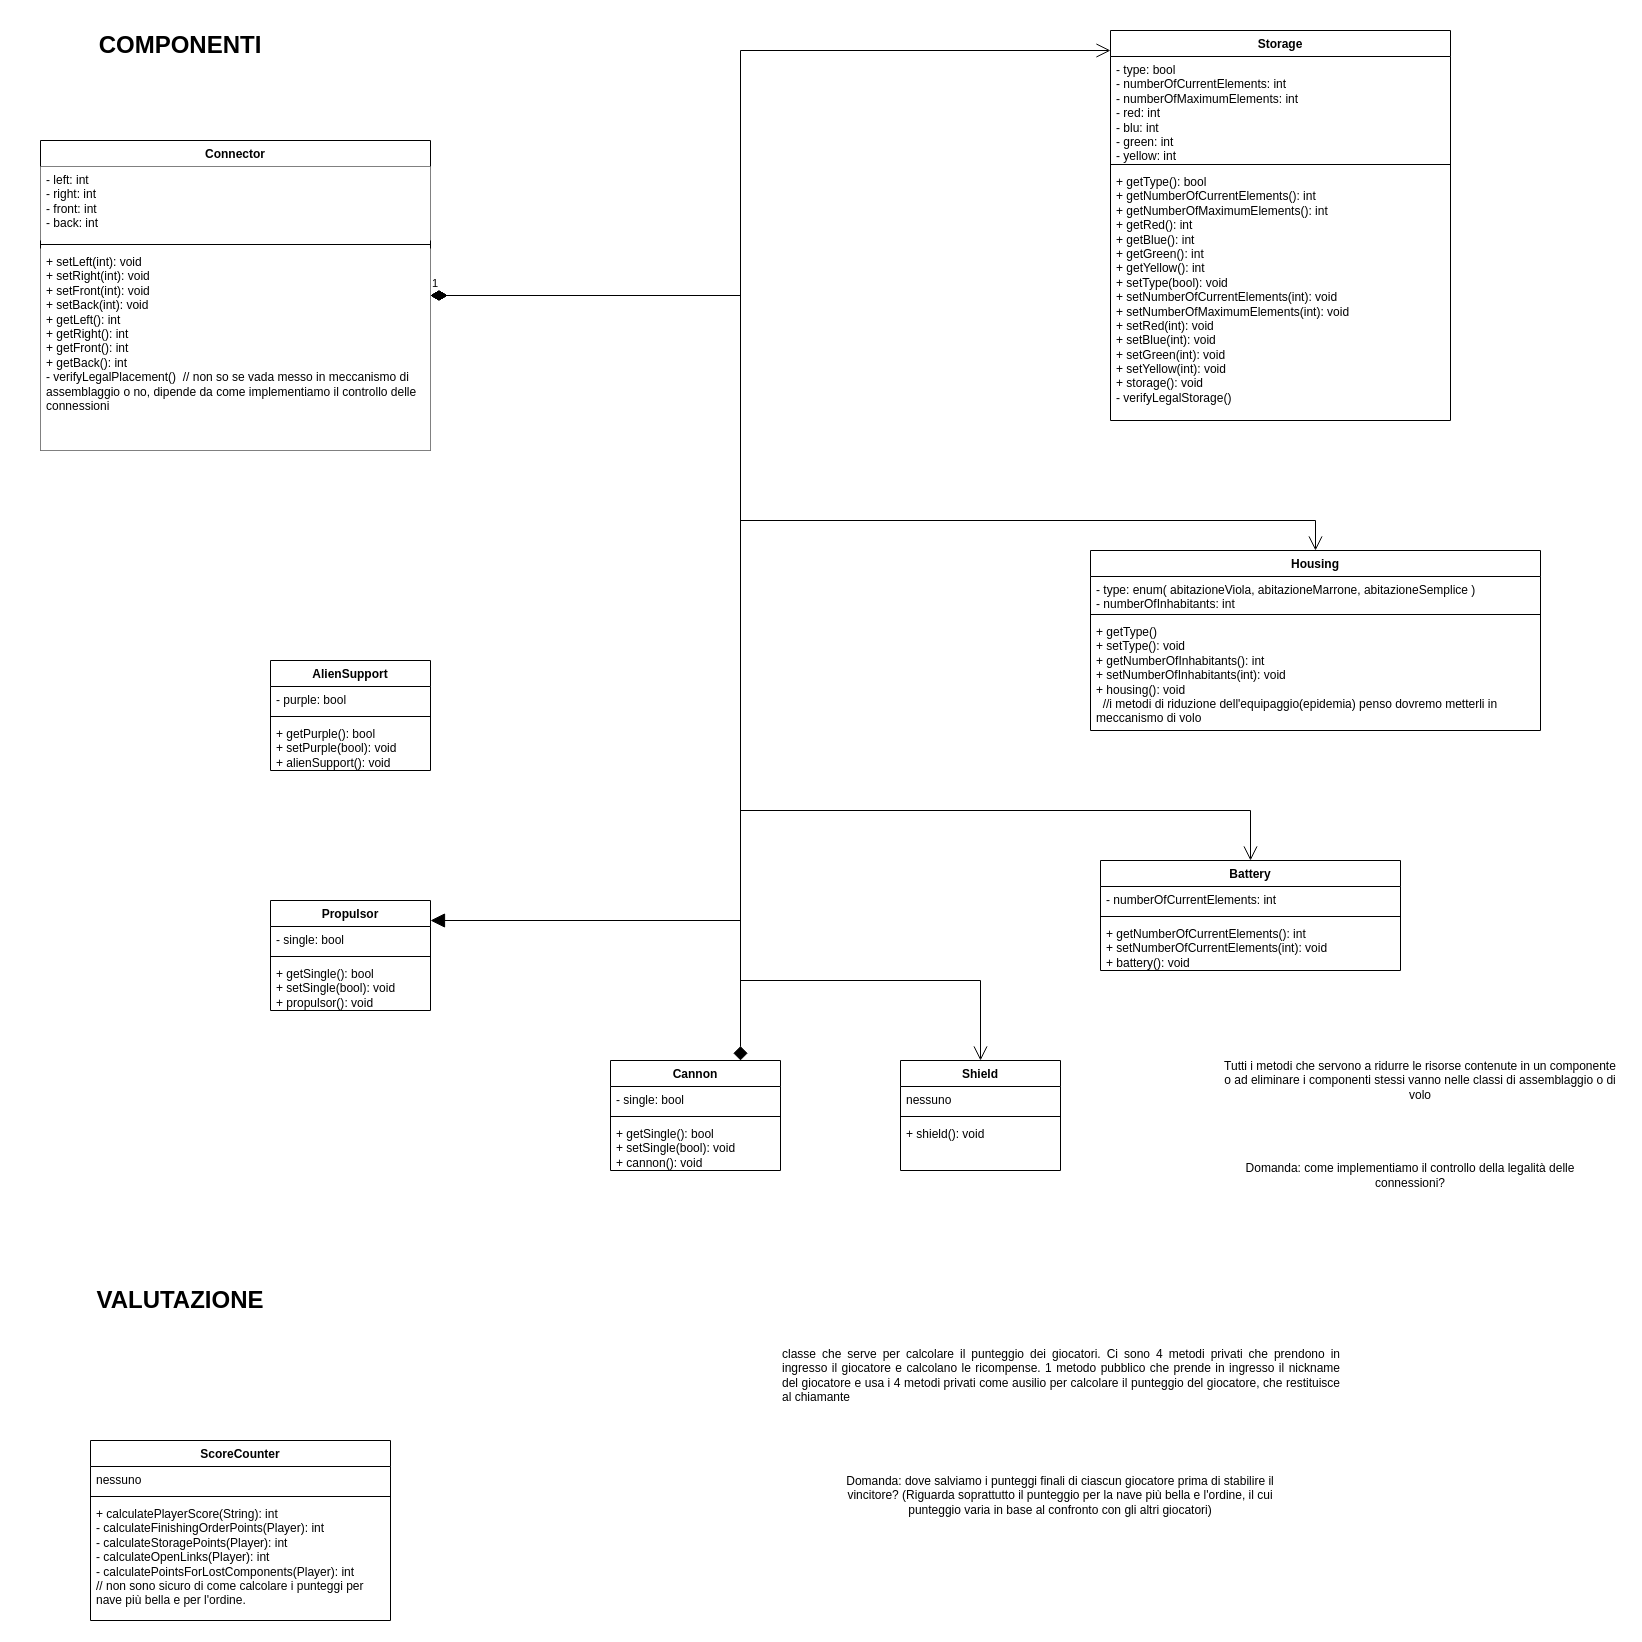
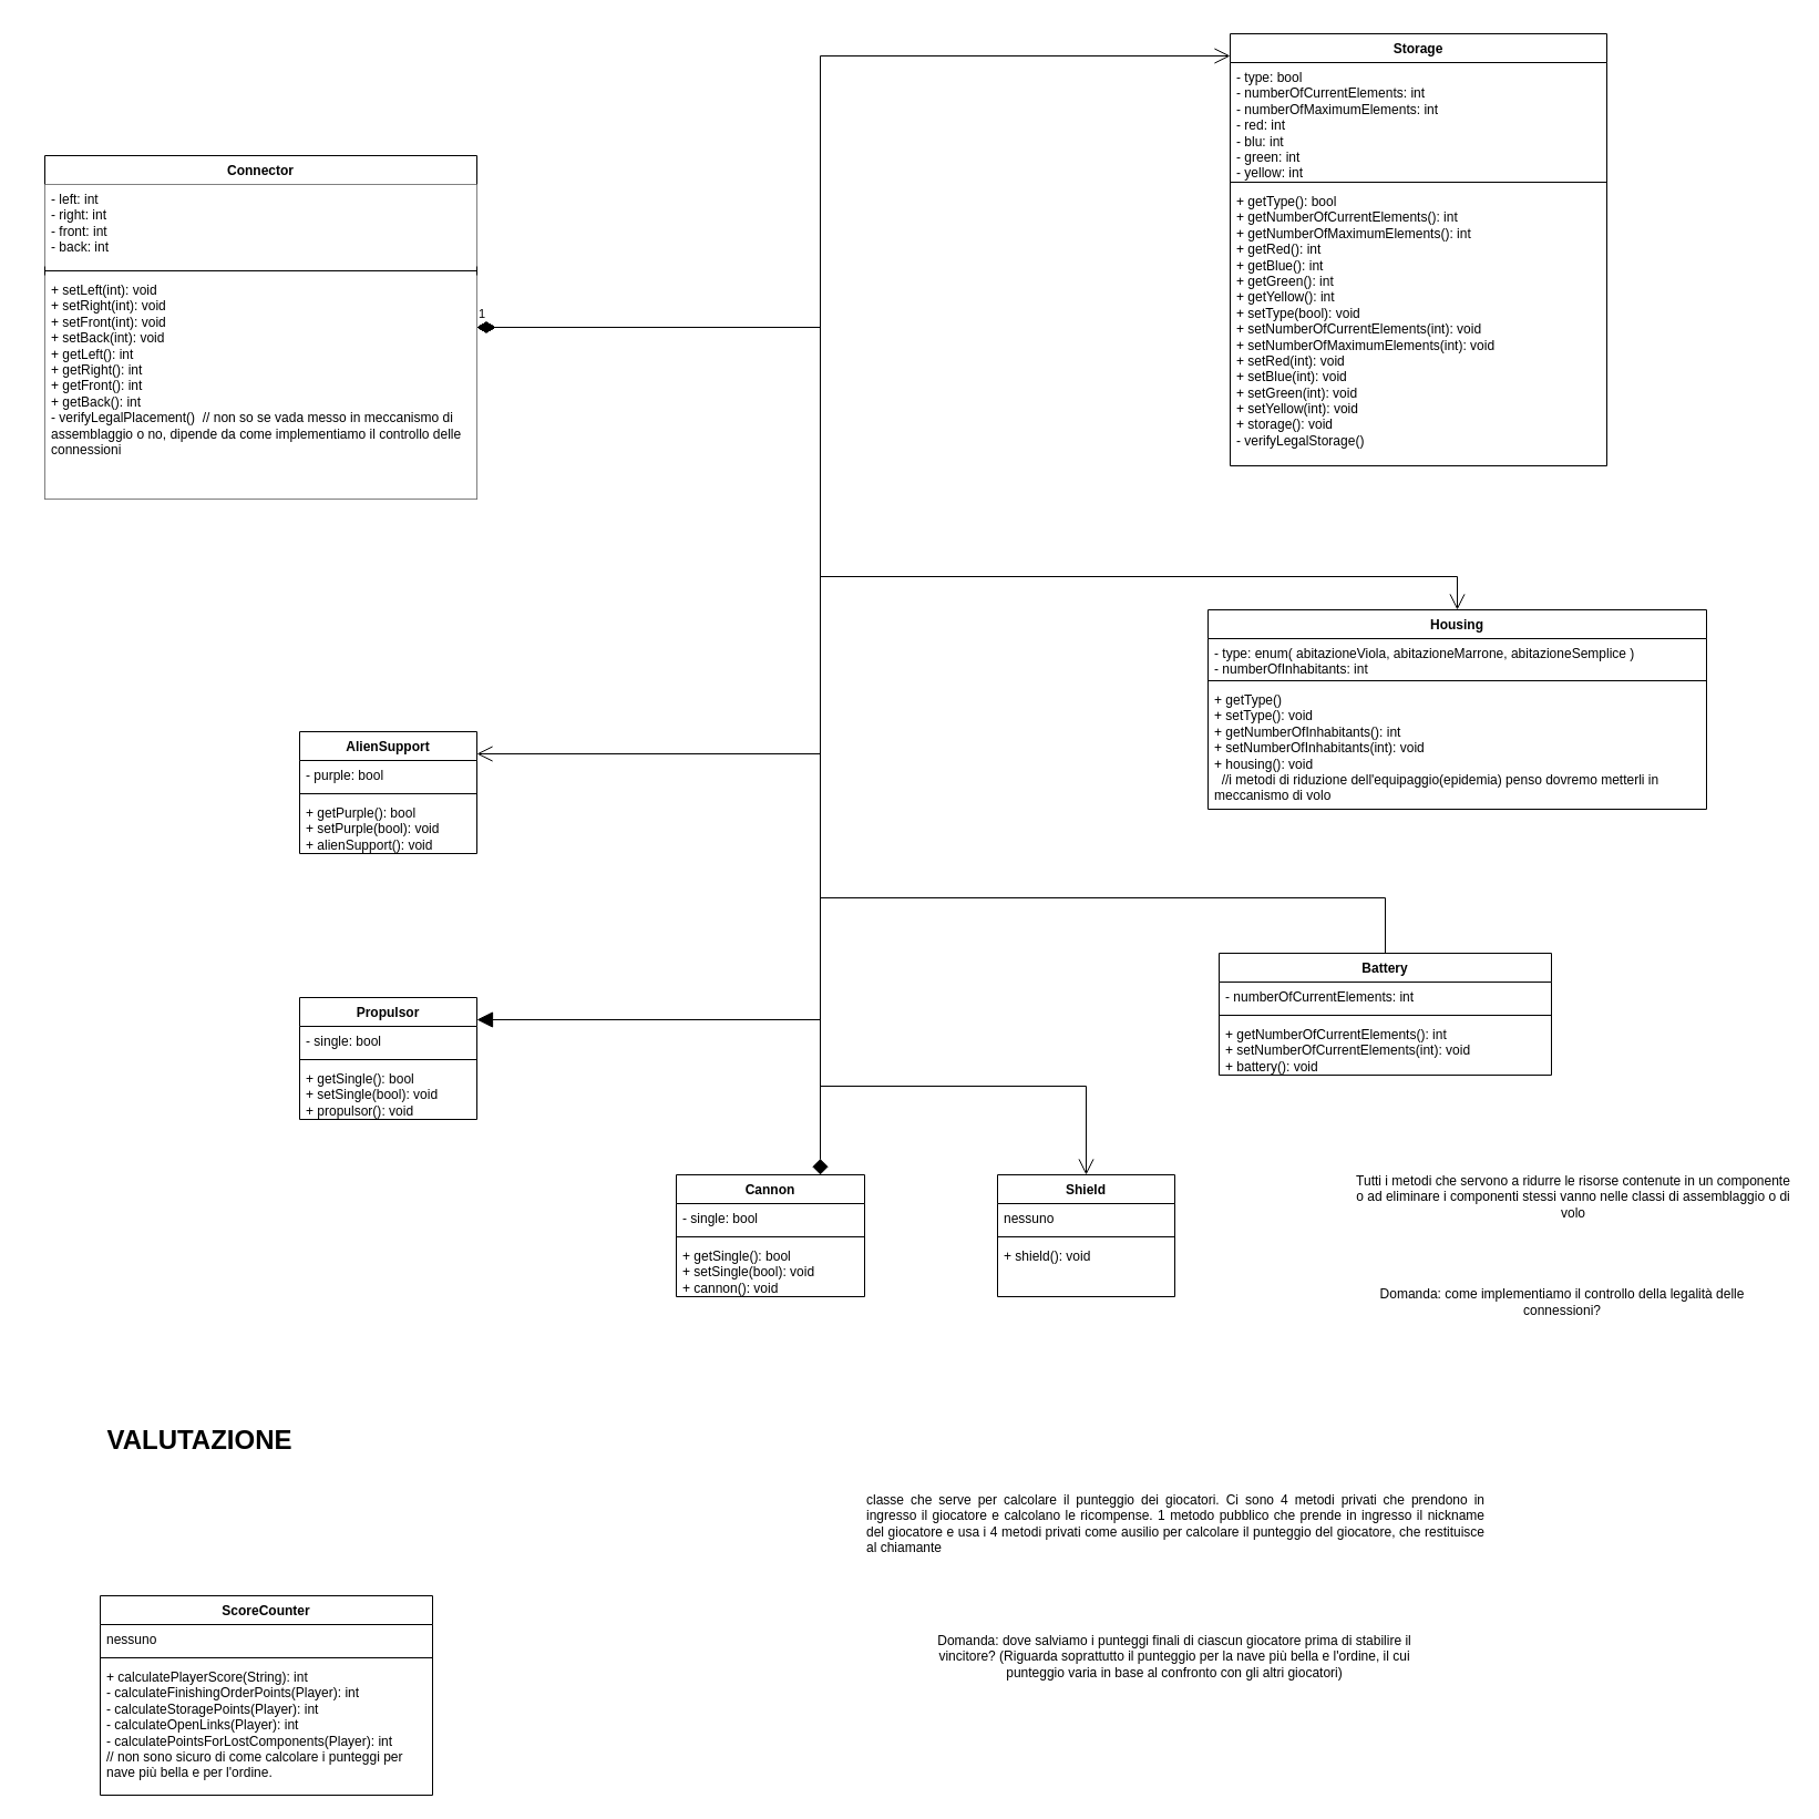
- <mxCell id="30" value="&lt;font style=&quot;font-size: 24px;&quot;&gt;&lt;b style=&quot;&quot;&gt;COMPONENTI&lt;/b&gt;&lt;/font&gt;" style="text;html=1;align=center;verticalAlign=middle;whiteSpace=wrap;rounded=0;" parent="1" vertex="1"><mxGeometry x="20" y="20" width="320" height="50" as="geometry" /></mxCell>
+ <mxCell id="48" value="1" style="endArrow=open;html=1;endSize=12;startArrow=diamondThin;startSize=14;startFill=1;edgeStyle=orthogonalEdgeStyle;align=left;verticalAlign=bottom;rounded=0;" parent="1" source="2" target="26" edge="1"><mxGeometry x="-1" y="3" relative="1" as="geometry"><mxPoint x="530" y="710" as="sourcePoint" /><mxPoint x="690" y="710" as="targetPoint" /><Array as="points"><mxPoint x="740" y="295" /><mxPoint x="740" y="680" /></Array></mxGeometry></mxCell>
- <mxCell id="44" value="1" style="endArrow=open;html=1;endSize=12;startArrow=diamondThin;startSize=14;startFill=1;edgeStyle=orthogonalEdgeStyle;align=left;verticalAlign=bottom;rounded=0;" parent="1" source="2" target="18" edge="1"><mxGeometry x="-1" y="3" relative="1" as="geometry"><mxPoint x="620" y="540" as="sourcePoint" /><mxPoint x="780" y="540" as="targetPoint" /><Array as="points"><mxPoint x="740" y="295" /><mxPoint x="740" y="810" /><mxPoint x="1250" y="810" /></Array></mxGeometry></mxCell>
+ <mxCell id="44" value="1" style="endArrow=none;html=1;endSize=12;startArrow=diamondThin;startSize=14;startFill=1;edgeStyle=orthogonalEdgeStyle;align=left;verticalAlign=bottom;rounded=0;" parent="1" source="2" target="18" edge="1"><mxGeometry x="-1" y="3" relative="1" as="geometry"><mxPoint x="620" y="540" as="sourcePoint" /><mxPoint x="780" y="540" as="targetPoint" /><Array as="points"><mxPoint x="740" y="295" /><mxPoint x="740" y="810" /><mxPoint x="1250" y="810" /></Array></mxGeometry></mxCell>
